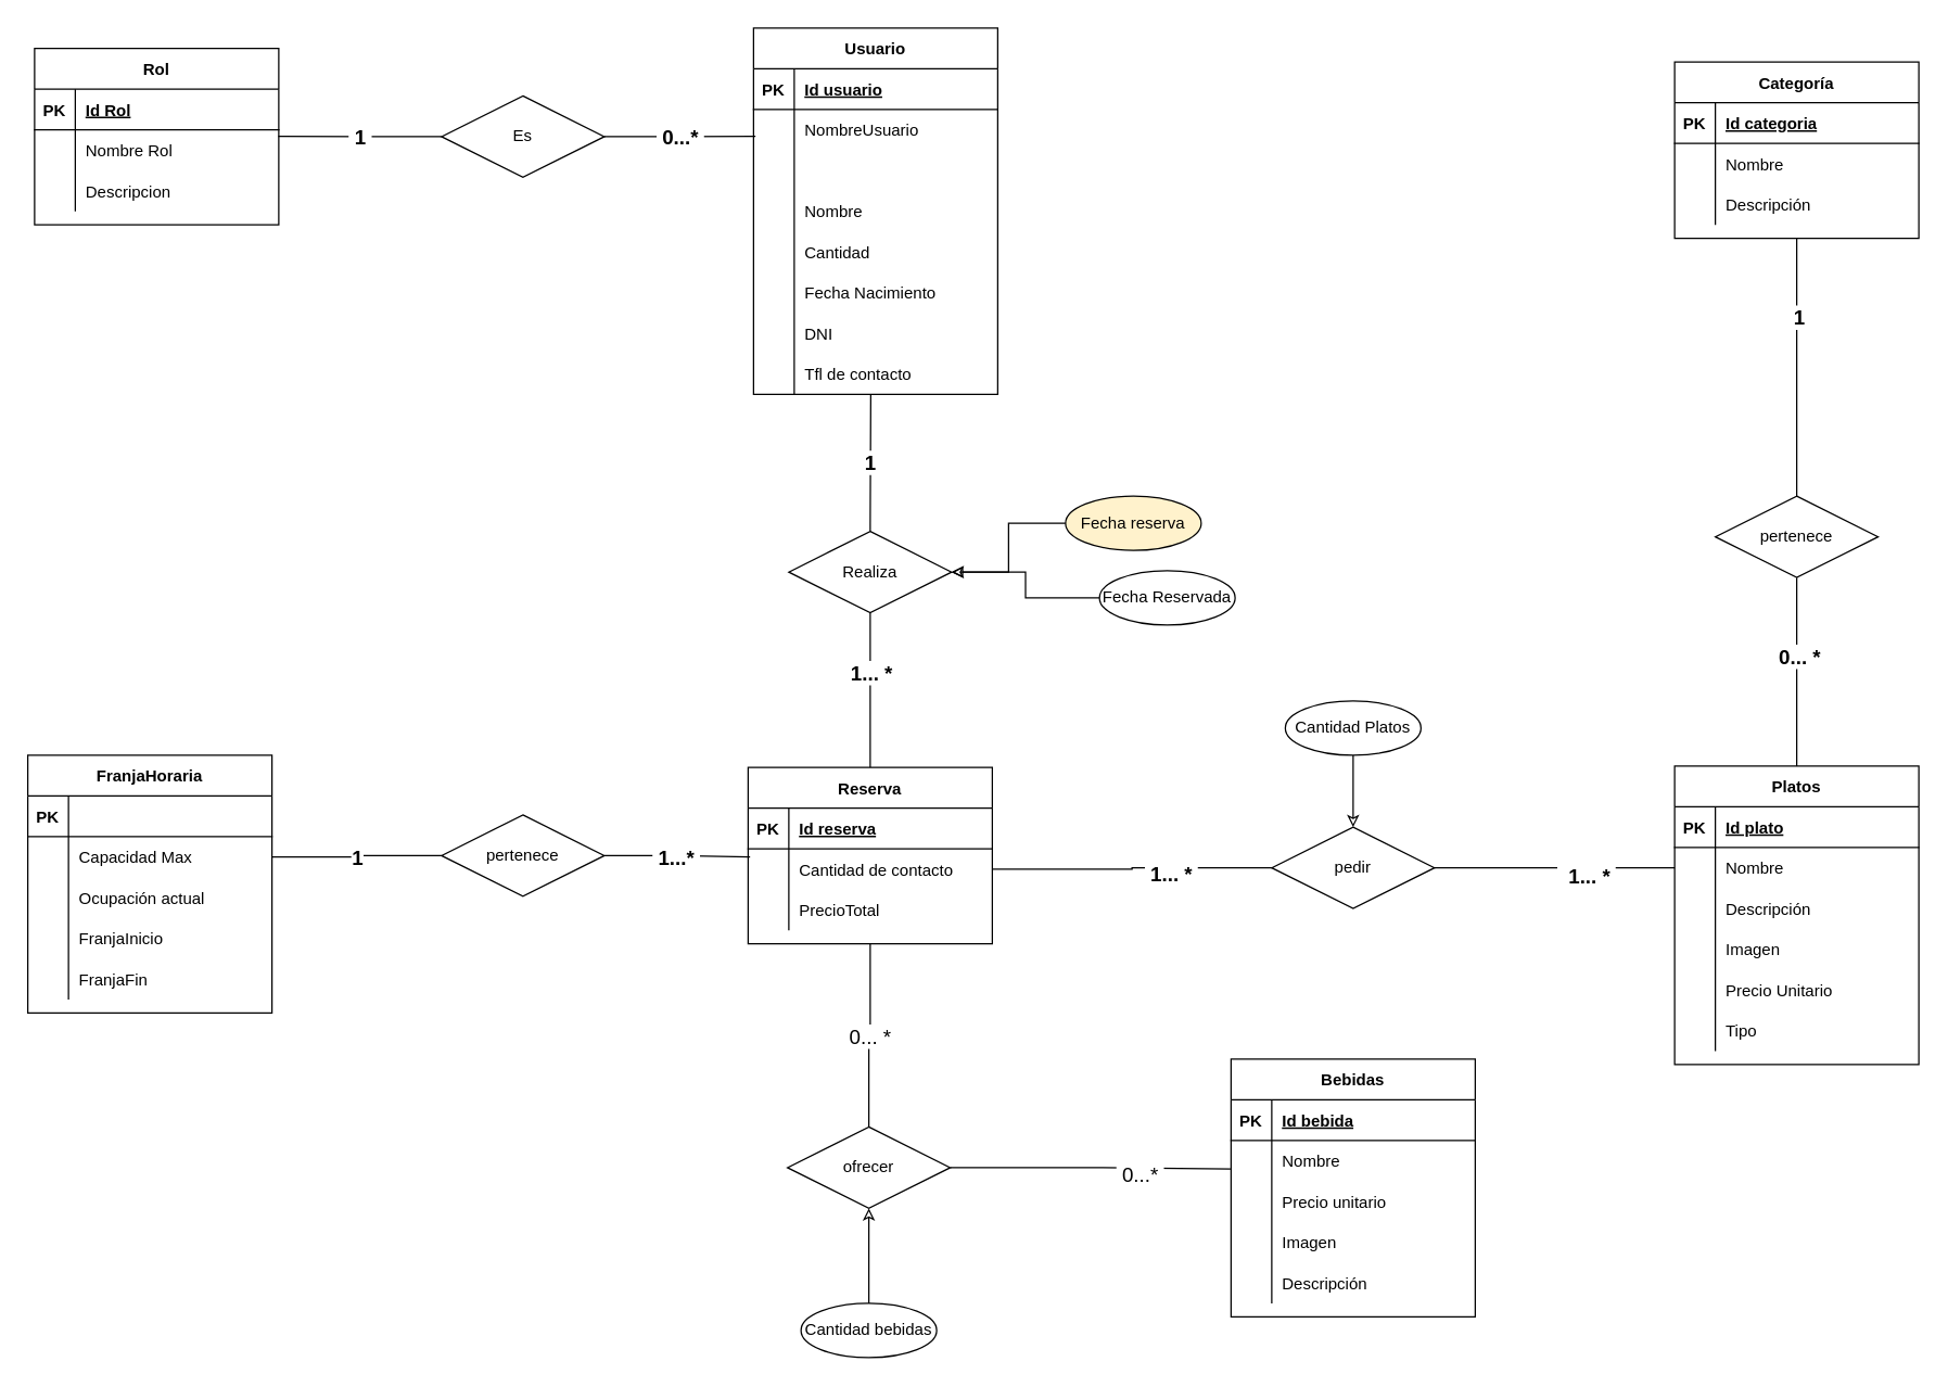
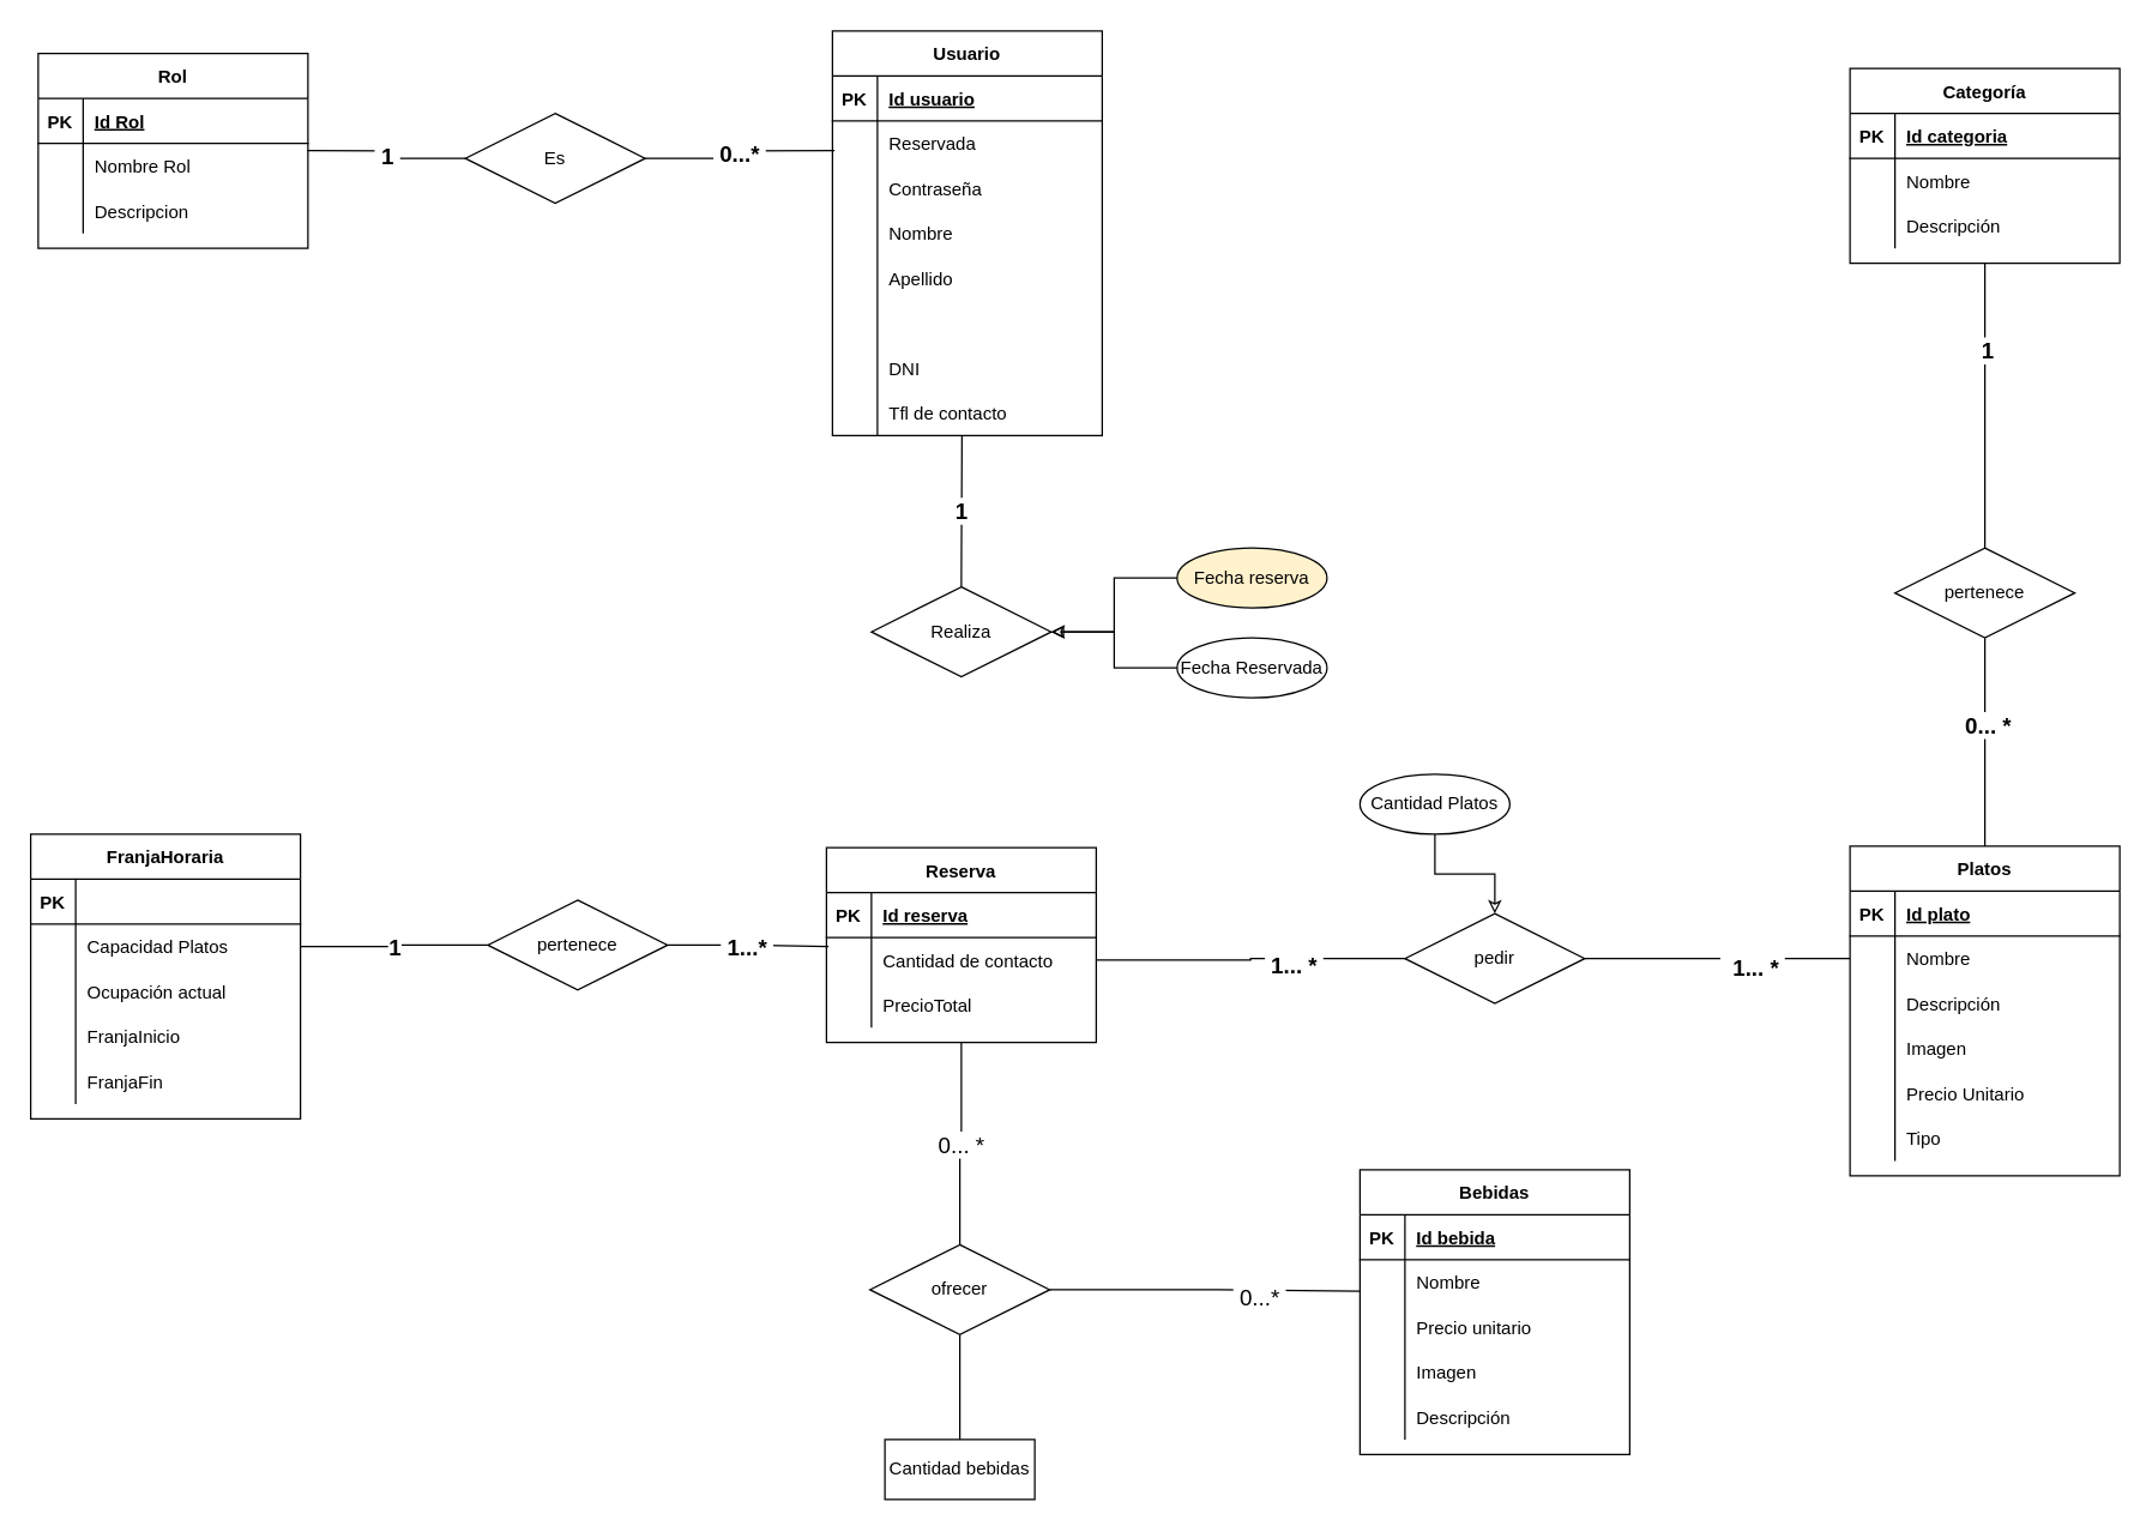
- <mxCell id="21" value="NombreUsuario" style="shape=partialRectangle;connectable=0;fillColor=none;top=0;left=0;bottom=0;right=0;align=left;spacingLeft=6;overflow=hidden;" parent="19" vertex="1"><mxGeometry x="30" width="150" height="30" as="geometry" /></mxCell>
+ <mxCell id="21" value="Reservada" style="shape=partialRectangle;connectable=0;fillColor=none;top=0;left=0;bottom=0;right=0;align=left;spacingLeft=6;overflow=hidden;" parent="19" vertex="1"><mxGeometry x="30" width="150" height="30" as="geometry" /></mxCell>
- <mxCell id="14" value="Es" style="shape=rhombus;perimeter=rhombusPerimeter;whiteSpace=wrap;html=1;align=center;" parent="1" vertex="1"><mxGeometry x="325" y="70" width="120" height="60" as="geometry" /></mxCell>
+ <mxCell id="14" value="Es" style="shape=rhombus;perimeter=rhombusPerimeter;whiteSpace=wrap;html=1;align=center;" parent="1" vertex="1"><mxGeometry x="310" y="75" width="120" height="60" as="geometry" /></mxCell>
+ <mxCell id="24" value="Contraseña" style="shape=partialRectangle;connectable=0;fillColor=none;top=0;left=0;bottom=0;right=0;align=left;spacingLeft=6;overflow=hidden;" parent="22" vertex="1"><mxGeometry x="30" width="150" height="30" as="geometry" /></mxCell>
- <mxCell id="30" value="Cantidad" style="shape=partialRectangle;connectable=0;fillColor=none;top=0;left=0;bottom=0;right=0;align=left;spacingLeft=6;overflow=hidden;" parent="28" vertex="1"><mxGeometry x="30" width="150" height="30" as="geometry" /></mxCell>
+ <mxCell id="30" value="Apellido" style="shape=partialRectangle;connectable=0;fillColor=none;top=0;left=0;bottom=0;right=0;align=left;spacingLeft=6;overflow=hidden;" parent="28" vertex="1"><mxGeometry x="30" width="150" height="30" as="geometry" /></mxCell>
- <mxCell id="33" value="Fecha Nacimiento" style="shape=partialRectangle;connectable=0;fillColor=none;top=0;left=0;bottom=0;right=0;align=left;spacingLeft=6;overflow=hidden;" parent="31" vertex="1"><mxGeometry x="30" width="150" height="30" as="geometry" /></mxCell>
- <mxCell id="113" value="Fecha Reservada" style="ellipse;whiteSpace=wrap;html=1;align=center;" parent="1" vertex="1"><mxGeometry x="810" y="420" width="100" height="40" as="geometry" /></mxCell>
+ <mxCell id="113" value="Fecha Reservada" style="ellipse;whiteSpace=wrap;html=1;align=center;" parent="1" vertex="1"><mxGeometry x="785" y="425" width="100" height="40" as="geometry" /></mxCell>
- <mxCell id="42" style="edgeStyle=orthogonalEdgeStyle;rounded=0;orthogonalLoop=1;jettySize=auto;html=1;exitX=0.5;exitY=0;exitDx=0;exitDy=0;entryX=0.5;entryY=1;entryDx=0;entryDy=0;endArrow=none;endFill=0;fontSize=15;fontStyle=1" parent="1" source="44" target="41" edge="1"><mxGeometry relative="1" as="geometry" /></mxCell>
- <mxCell id="43" value="1... *" style="edgeLabel;html=1;align=center;verticalAlign=middle;resizable=0;points=[];fontSize=15;fontStyle=1" parent="42" vertex="1" connectable="0"><mxGeometry x="0.246" relative="1" as="geometry"><mxPoint as="offset" /></mxGeometry></mxCell>
- <mxCell id="81" value="Cantidad Platos" style="ellipse;whiteSpace=wrap;html=1;align=center;" parent="1" vertex="1"><mxGeometry x="947" y="516" width="100" height="40" as="geometry" /></mxCell>
+ <mxCell id="81" value="Cantidad Platos" style="ellipse;whiteSpace=wrap;html=1;align=center;" parent="1" vertex="1"><mxGeometry x="907" y="516" width="100" height="40" as="geometry" /></mxCell>
- <mxCell id="102" value="Capacidad Max" style="shape=partialRectangle;connectable=0;fillColor=none;top=0;left=0;bottom=0;right=0;align=left;spacingLeft=6;overflow=hidden;" parent="100" vertex="1"><mxGeometry x="30" width="150" height="30" as="geometry" /></mxCell>
+ <mxCell id="102" value="Capacidad Platos" style="shape=partialRectangle;connectable=0;fillColor=none;top=0;left=0;bottom=0;right=0;align=left;spacingLeft=6;overflow=hidden;" parent="100" vertex="1"><mxGeometry x="30" width="150" height="30" as="geometry" /></mxCell>
- <mxCell id="130" style="edgeStyle=orthogonalEdgeStyle;rounded=0;orthogonalLoop=1;jettySize=auto;html=1;exitX=0.5;exitY=0;exitDx=0;exitDy=0;entryX=0.5;entryY=1;entryDx=0;entryDy=0;endArrow=classic;endFill=0;fontSize=15;" parent="1" source="131" target="138" edge="1"><mxGeometry relative="1" as="geometry" /></mxCell>
+ <mxCell id="130" style="edgeStyle=orthogonalEdgeStyle;rounded=0;orthogonalLoop=1;jettySize=auto;html=1;exitX=0.5;exitY=0;exitDx=0;exitDy=0;entryX=0.5;entryY=1;entryDx=0;entryDy=0;endArrow=none;endFill=0;fontSize=15;" parent="1" source="131" target="138" edge="1"><mxGeometry relative="1" as="geometry" /></mxCell>
- <mxCell id="131" value="Cantidad bebidas" style="ellipse;whiteSpace=wrap;html=1;align=center;" parent="1" vertex="1"><mxGeometry x="590" y="960" width="100" height="40" as="geometry" /></mxCell>
+ <mxCell id="131" value="Cantidad bebidas" style="whiteSpace=wrap;html=1;align=center;rounded=0;" parent="1" vertex="1"><mxGeometry x="590" y="960" width="100" height="40" as="geometry" /></mxCell>
